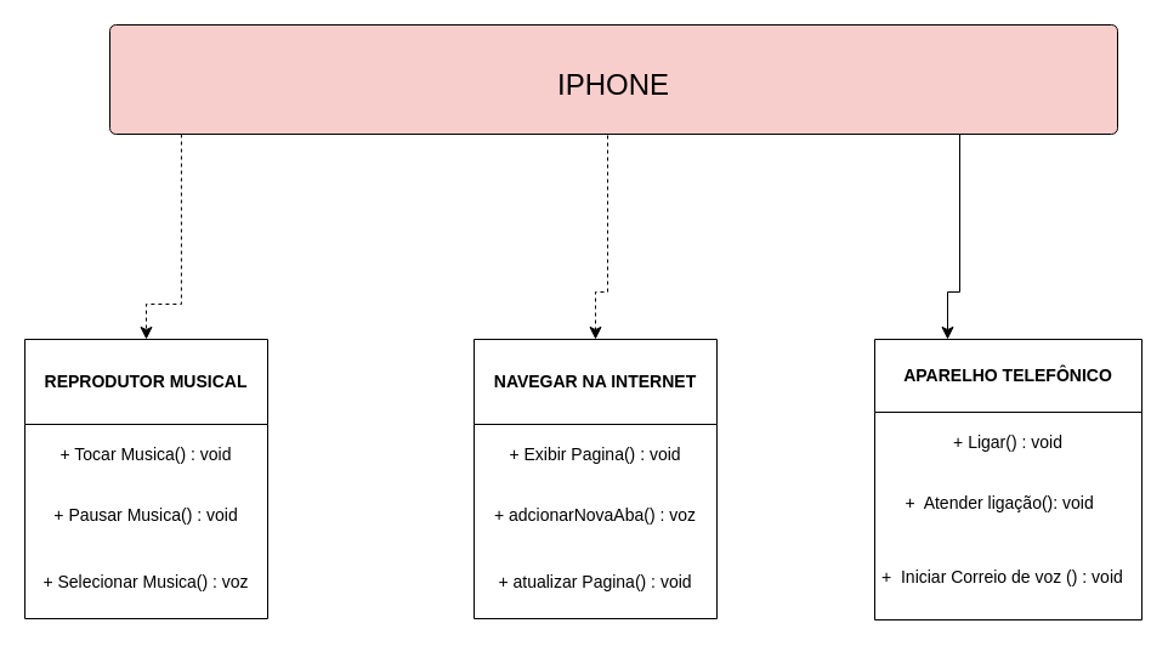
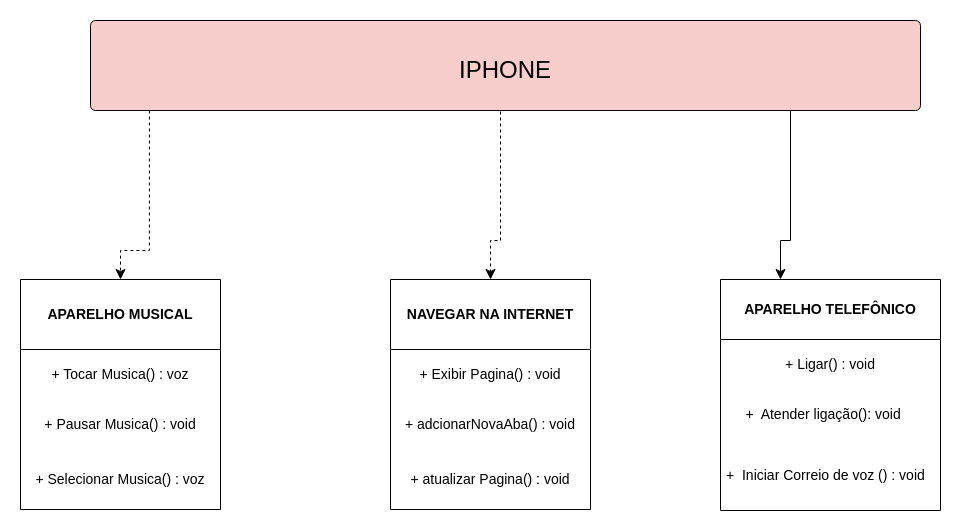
- <mxCell id="2" value="&lt;font style=&quot;font-size: 14px;&quot;&gt;REPRODUTOR MUSICAL&lt;br&gt;&lt;/font&gt;" style="swimlane;fontStyle=1;align=center;verticalAlign=middle;childLayout=stackLayout;horizontal=1;startSize=70;horizontalStack=0;resizeParent=1;resizeParentMax=0;resizeLast=0;collapsible=0;marginBottom=0;html=1;whiteSpace=wrap;" parent="1" vertex="1"><mxGeometry x="20" y="279" width="200" height="230" as="geometry" /></mxCell>
+ <mxCell id="2" value="&lt;font style=&quot;font-size: 14px;&quot;&gt;APARELHO MUSICAL&lt;br&gt;&lt;/font&gt;" style="swimlane;fontStyle=1;align=center;verticalAlign=middle;childLayout=stackLayout;horizontal=1;startSize=70;horizontalStack=0;resizeParent=1;resizeParentMax=0;resizeLast=0;collapsible=0;marginBottom=0;html=1;whiteSpace=wrap;" parent="1" vertex="1"><mxGeometry x="20" y="279" width="200" height="230" as="geometry" /></mxCell>
- <mxCell id="3" value="&lt;font style=&quot;font-size: 14px;&quot;&gt;+ Tocar Musica() : void&lt;/font&gt;" style="text;html=1;strokeColor=none;fillColor=none;align=center;verticalAlign=middle;spacingLeft=4;spacingRight=4;overflow=hidden;rotatable=0;points=[[0,0.5],[1,0.5]];portConstraint=eastwest;whiteSpace=wrap;" parent="2" vertex="1"><mxGeometry y="70" width="200" height="50" as="geometry" /></mxCell>
+ <mxCell id="3" value="&lt;font style=&quot;font-size: 14px;&quot;&gt;+ Tocar Musica() : voz&lt;/font&gt;" style="text;html=1;strokeColor=none;fillColor=none;align=center;verticalAlign=middle;spacingLeft=4;spacingRight=4;overflow=hidden;rotatable=0;points=[[0,0.5],[1,0.5]];portConstraint=eastwest;whiteSpace=wrap;" parent="2" vertex="1"><mxGeometry y="70" width="200" height="50" as="geometry" /></mxCell>
- <mxCell id="12" value="&lt;font style=&quot;font-size: 14px;&quot;&gt;+ adcionarNovaAba() : voz&lt;/font&gt;" style="text;html=1;strokeColor=none;fillColor=none;align=center;verticalAlign=middle;spacingLeft=4;spacingRight=4;overflow=hidden;rotatable=0;points=[[0,0.5],[1,0.5]];portConstraint=eastwest;whiteSpace=wrap;" parent="10" vertex="1"><mxGeometry y="120" width="200" height="50" as="geometry" /></mxCell>
+ <mxCell id="12" value="&lt;font style=&quot;font-size: 14px;&quot;&gt;+ adcionarNovaAba() : void&lt;/font&gt;" style="text;html=1;strokeColor=none;fillColor=none;align=center;verticalAlign=middle;spacingLeft=4;spacingRight=4;overflow=hidden;rotatable=0;points=[[0,0.5],[1,0.5]];portConstraint=eastwest;whiteSpace=wrap;" parent="10" vertex="1"><mxGeometry y="120" width="200" height="50" as="geometry" /></mxCell>
